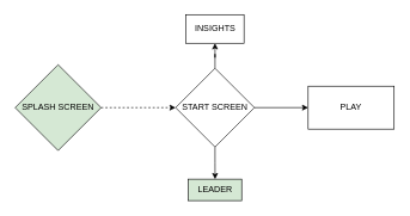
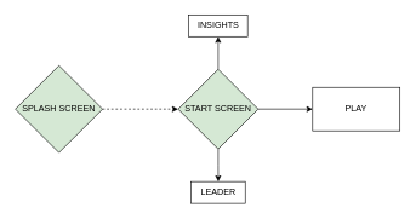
- <mxCell id="8" value="INSIGHTS" style="whiteSpace=wrap;html=1;" parent="1" vertex="1"><mxGeometry x="258.5" y="20" width="81" height="40" as="geometry" /></mxCell>
+ <mxCell id="8" value="INSIGHTS" style="whiteSpace=wrap;html=1;" parent="1" vertex="1"><mxGeometry x="258.5" y="20" width="81" height="30" as="geometry" /></mxCell>
- <mxCell id="7" value="START SCREEN" style="rhombus;whiteSpace=wrap;html=1;" parent="1" vertex="1"><mxGeometry x="244" y="95" width="110" height="110" as="geometry" /></mxCell>
+ <mxCell id="7" value="START SCREEN" style="rhombus;whiteSpace=wrap;html=1;fillColor=#d5e8d4;" parent="1" vertex="1"><mxGeometry x="244" y="95" width="110" height="110" as="geometry" /></mxCell>
- <mxCell id="9" value="LEADER" style="whiteSpace=wrap;html=1;fillColor=#d5e8d4;" parent="1" vertex="1"><mxGeometry x="261.75" y="250" width="74.5" height="30" as="geometry" /></mxCell>
+ <mxCell id="9" value="LEADER" style="whiteSpace=wrap;html=1;" parent="1" vertex="1"><mxGeometry x="261.75" y="250" width="74.5" height="30" as="geometry" /></mxCell>
